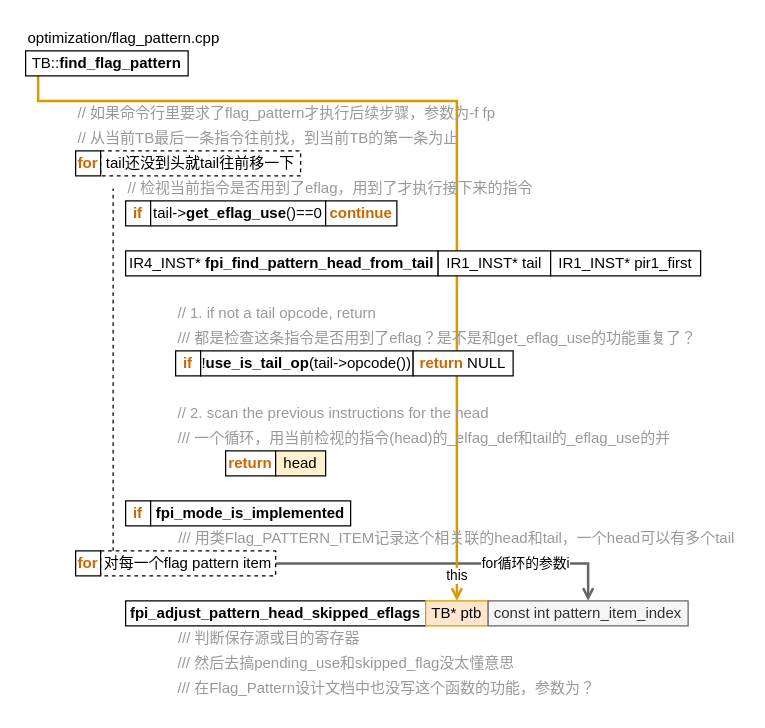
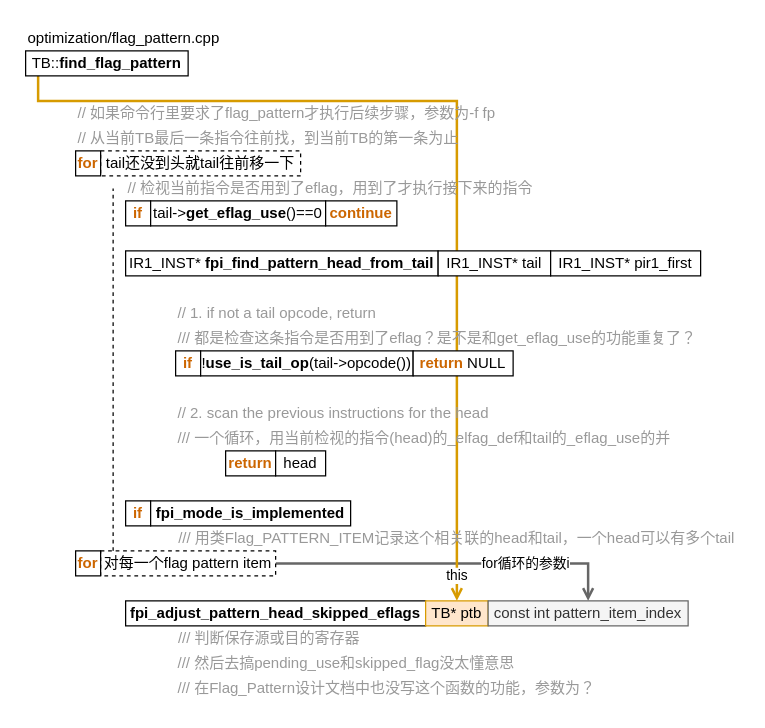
- <mxCell id="13" value="IR4_INST* &lt;b&gt;fpi_find_pattern_head_from_tail&lt;/b&gt;" style="rounded=0;whiteSpace=wrap;html=1;" parent="1" vertex="1"><mxGeometry x="100" y="200" width="250" height="20" as="geometry" /></mxCell>
+ <mxCell id="13" value="IR1_INST* &lt;b&gt;fpi_find_pattern_head_from_tail&lt;/b&gt;" style="rounded=0;whiteSpace=wrap;html=1;" parent="1" vertex="1"><mxGeometry x="100" y="200" width="250" height="20" as="geometry" /></mxCell>
- <mxCell id="24" value="head" style="rounded=0;whiteSpace=wrap;html=1;fillColor=#fff2cc;" parent="1" vertex="1"><mxGeometry x="220" y="360" width="40" height="20" as="geometry" /></mxCell>
+ <mxCell id="24" value="head" style="rounded=0;whiteSpace=wrap;html=1;" parent="1" vertex="1"><mxGeometry x="220" y="360" width="40" height="20" as="geometry" /></mxCell>
